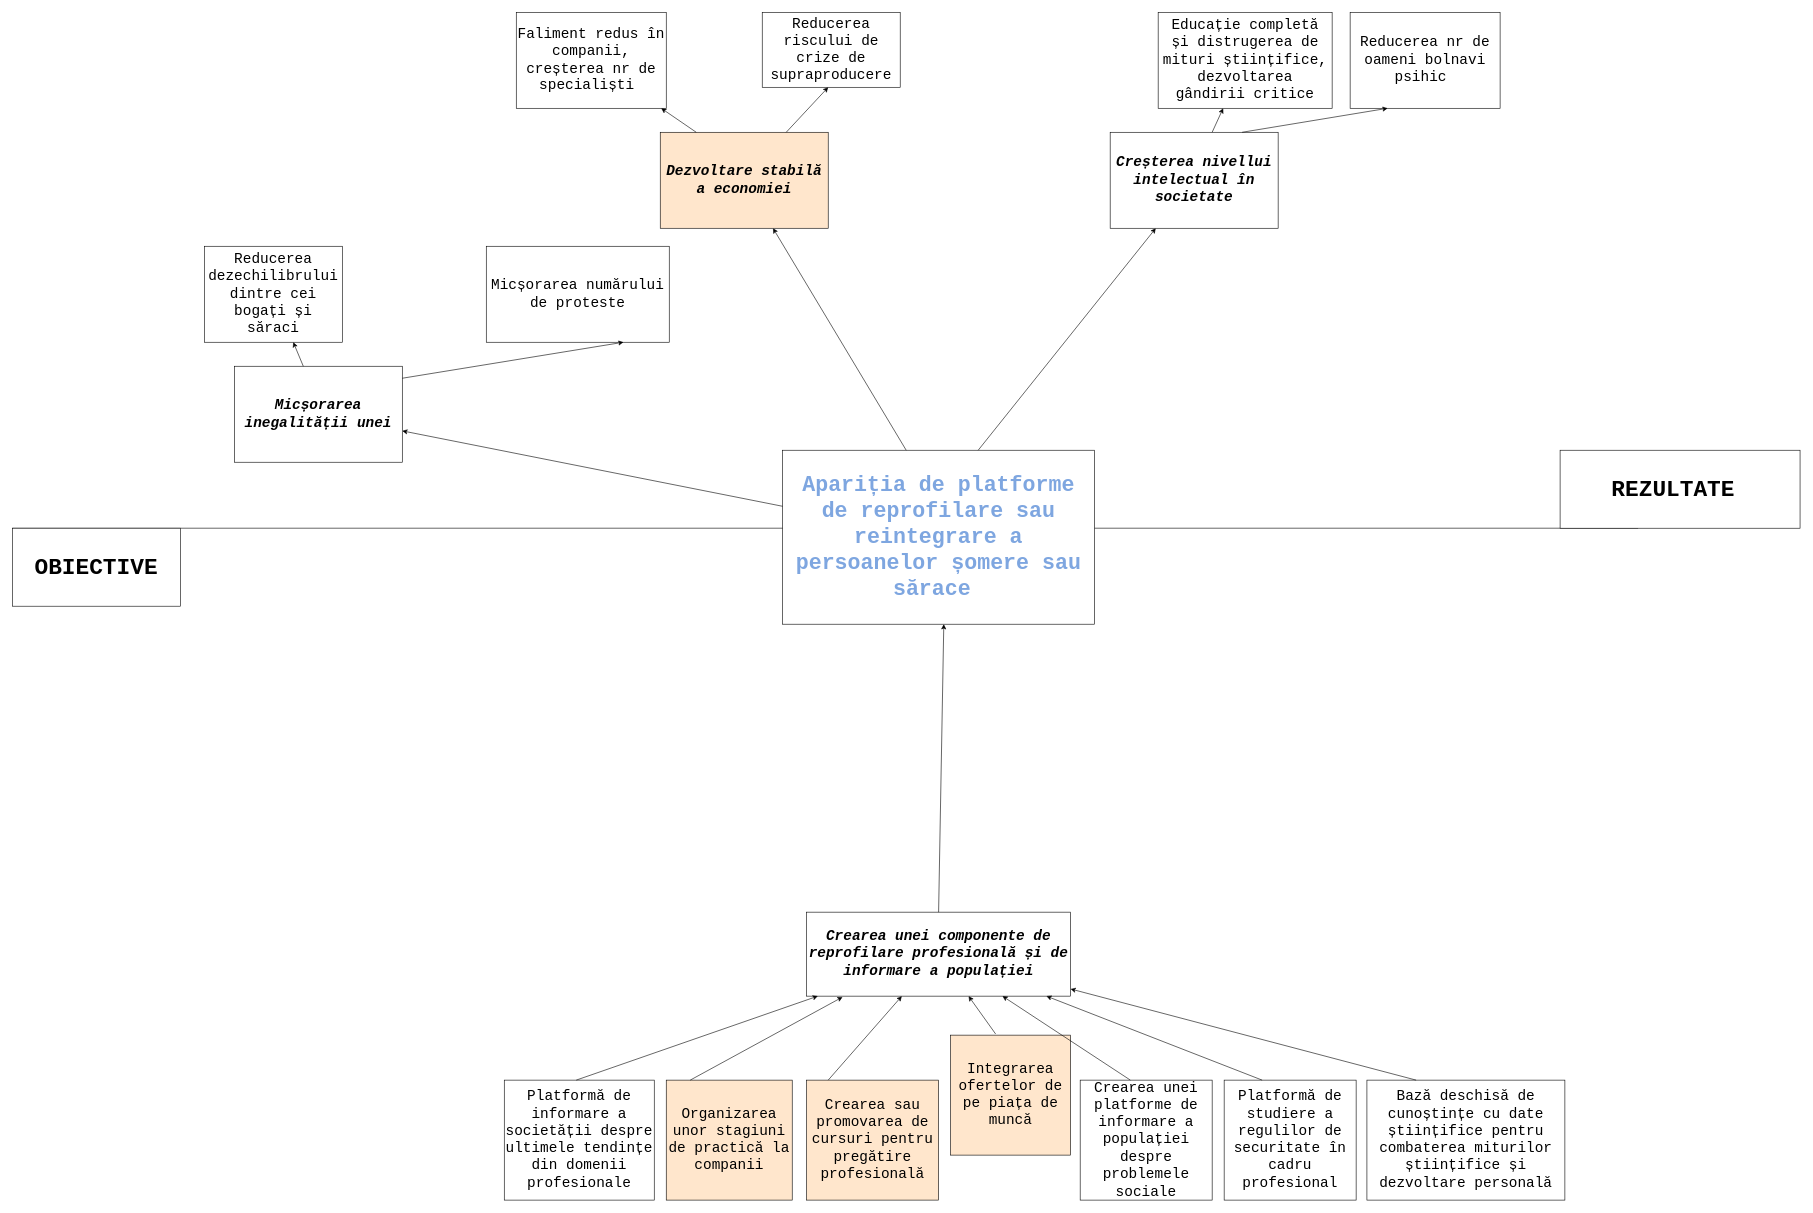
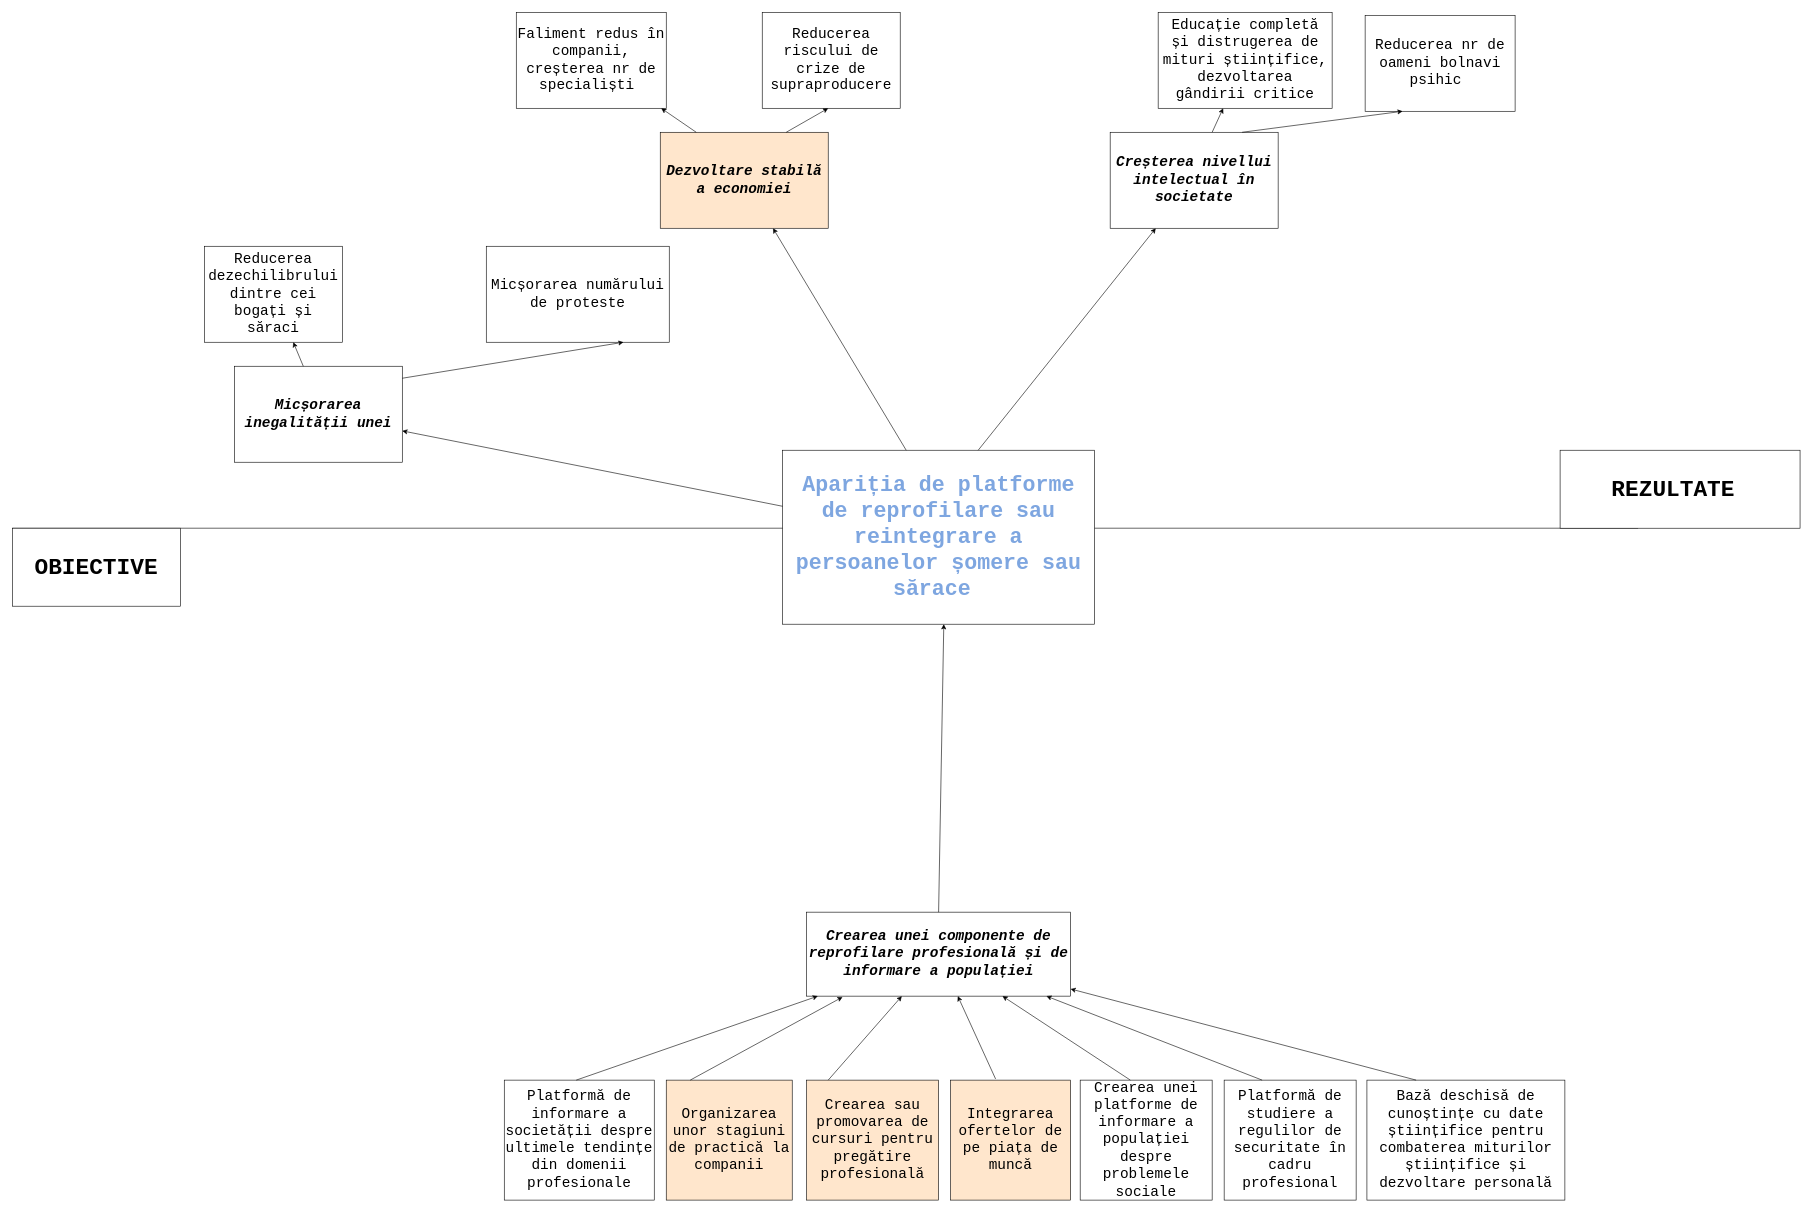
- <mxCell id="31" value="&lt;font face=&quot;Courier New&quot;&gt;&lt;span style=&quot;font-size: 24px&quot;&gt;Reducerea riscului de crize de supraproducere&lt;/span&gt;&lt;/font&gt;" style="rounded=0;whiteSpace=wrap;html=1;fillColor=#FFFFFF;container=1;" parent="1" vertex="1"><mxGeometry x="1270" y="20" width="230" height="125" as="geometry" /></mxCell>
+ <mxCell id="31" value="&lt;font face=&quot;Courier New&quot;&gt;&lt;span style=&quot;font-size: 24px&quot;&gt;Reducerea riscului de crize de supraproducere&lt;/span&gt;&lt;/font&gt;" style="rounded=0;whiteSpace=wrap;html=1;fillColor=#FFFFFF;container=1;" parent="1" vertex="1"><mxGeometry x="1270" y="20" width="230" height="160" as="geometry" /></mxCell>
- <mxCell id="38" value="&lt;font face=&quot;Courier New&quot;&gt;&lt;span style=&quot;font-size: 24px&quot;&gt;Reducerea nr de oameni bolnavi psihic&amp;nbsp;&lt;/span&gt;&lt;/font&gt;" style="rounded=0;whiteSpace=wrap;html=1;fillColor=#FFFFFF;container=1;" parent="1" vertex="1"><mxGeometry x="2250" y="20" width="250" height="160" as="geometry" /></mxCell>
+ <mxCell id="38" value="&lt;font face=&quot;Courier New&quot;&gt;&lt;span style=&quot;font-size: 24px&quot;&gt;Reducerea nr de oameni bolnavi psihic&amp;nbsp;&lt;/span&gt;&lt;/font&gt;" style="rounded=0;whiteSpace=wrap;html=1;fillColor=#FFFFFF;container=1;" parent="1" vertex="1"><mxGeometry x="2275" y="25" width="250" height="160" as="geometry" /></mxCell>
- <mxCell id="9" value="&lt;font style=&quot;font-size: 24px&quot; face=&quot;Courier New&quot;&gt;Integrarea ofertelor de pe piața de muncă&lt;/font&gt;" style="rounded=0;whiteSpace=wrap;html=1;fillColor=#FFE6CC;" parent="1" vertex="1"><mxGeometry x="1584" y="1725" width="200" height="200" as="geometry" /></mxCell>
+ <mxCell id="9" value="&lt;font style=&quot;font-size: 24px&quot; face=&quot;Courier New&quot;&gt;Integrarea ofertelor de pe piața de muncă&lt;/font&gt;" style="rounded=0;whiteSpace=wrap;html=1;fillColor=#FFE6CC;" parent="1" vertex="1"><mxGeometry x="1584" y="1800" width="200" height="200" as="geometry" /></mxCell>
